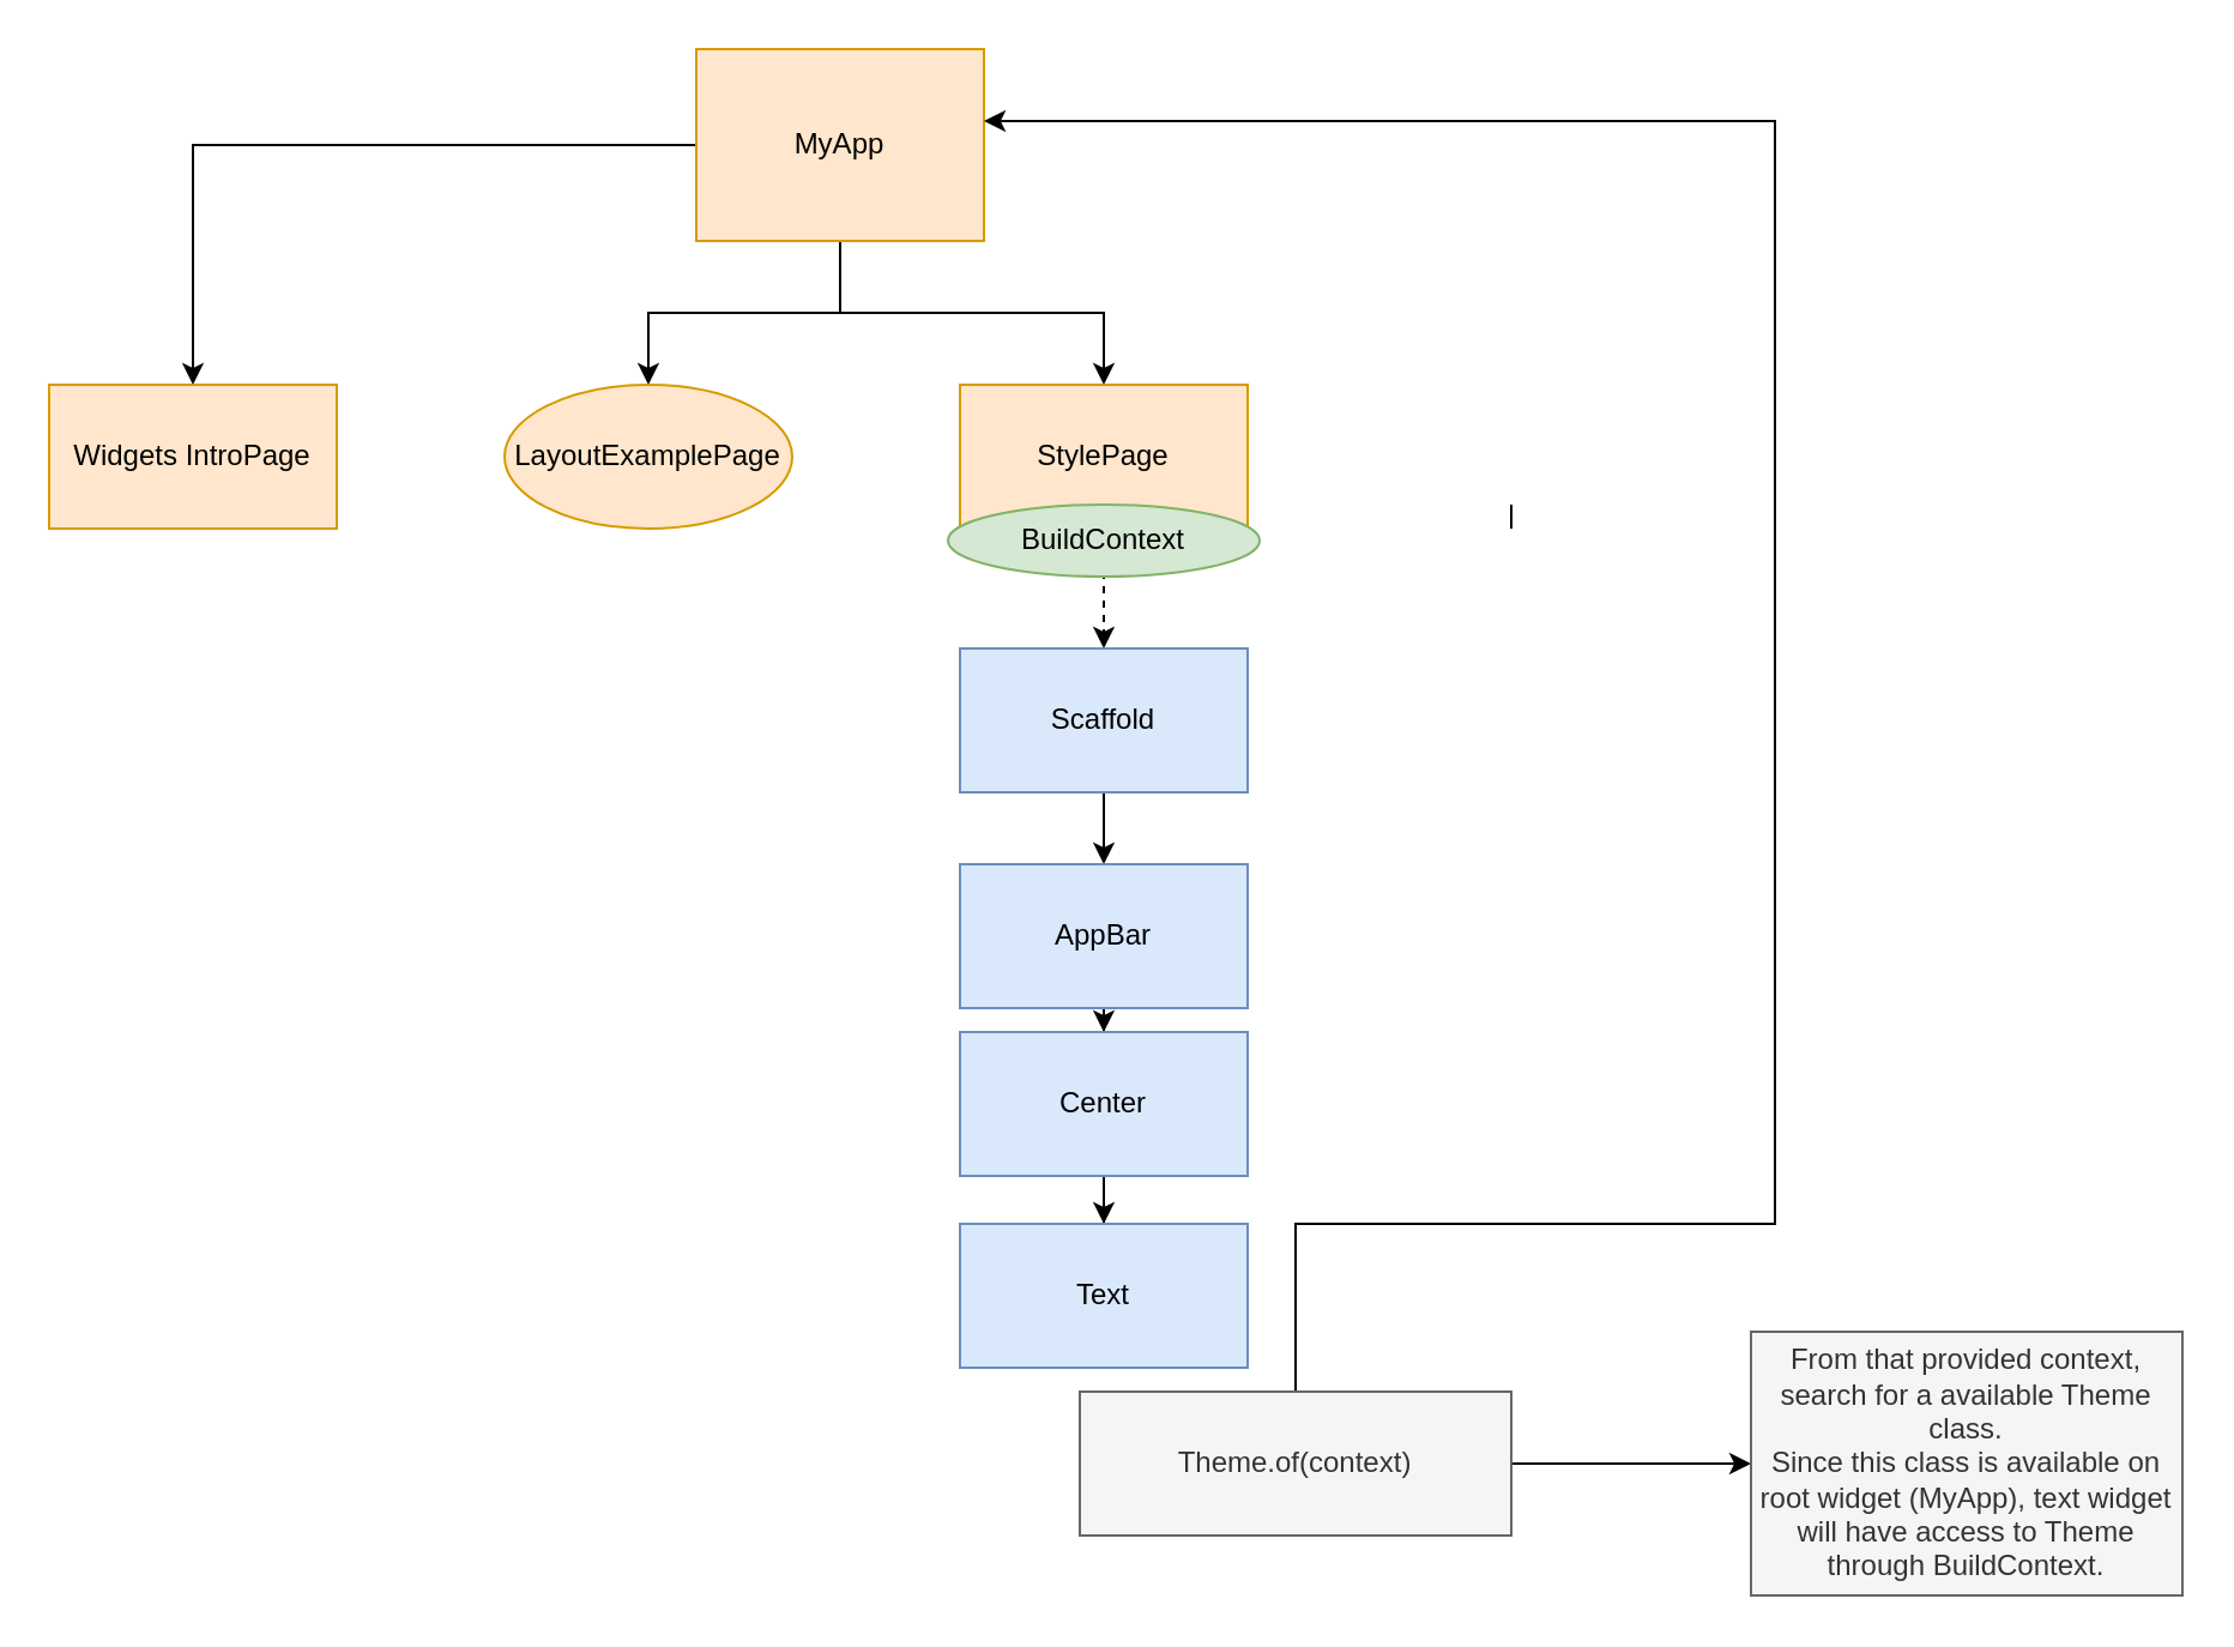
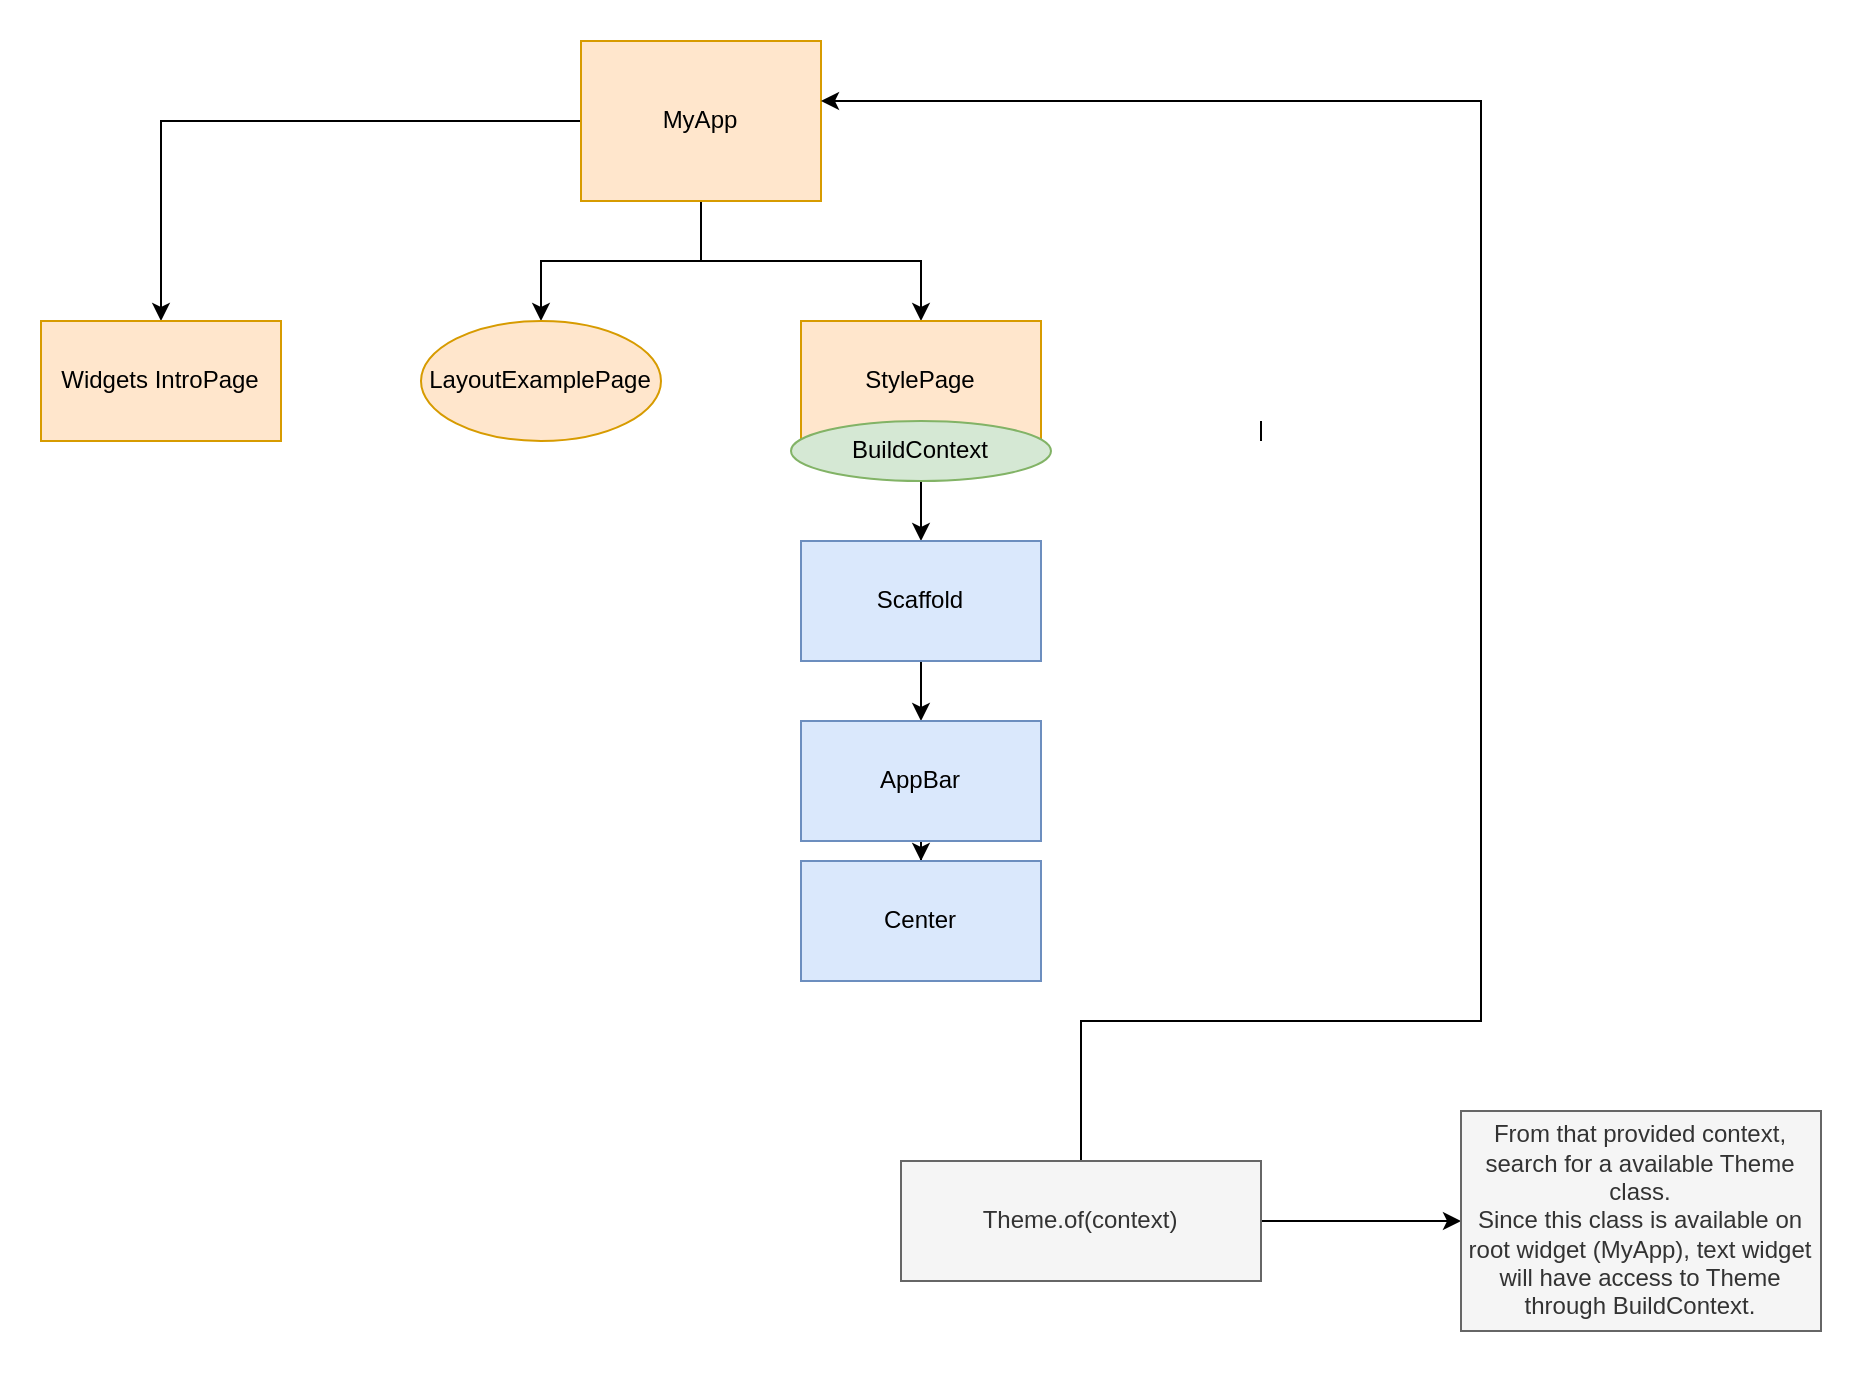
- <mxCell id="8" style="edgeStyle=orthogonalEdgeStyle;rounded=0;orthogonalLoop=1;jettySize=auto;html=1;dashed=1;" parent="1" source="9" target="12" edge="1"><mxGeometry relative="1" as="geometry" /></mxCell>
+ <mxCell id="8" style="edgeStyle=orthogonalEdgeStyle;rounded=0;orthogonalLoop=1;jettySize=auto;html=1;" parent="1" source="9" target="12" edge="1"><mxGeometry relative="1" as="geometry" /></mxCell>
- <mxCell id="15" style="edgeStyle=orthogonalEdgeStyle;rounded=0;orthogonalLoop=1;jettySize=auto;html=1;entryX=0.5;entryY=0;entryDx=0;entryDy=0;" parent="1" source="16" target="17" edge="1"><mxGeometry relative="1" as="geometry" /></mxCell>
- <mxCell id="17" value="Text" style="rounded=0;whiteSpace=wrap;html=1;fillColor=#dae8fc;strokeColor=#6c8ebf;" parent="1" vertex="1"><mxGeometry x="400" y="510" width="120" height="60" as="geometry" /></mxCell>
